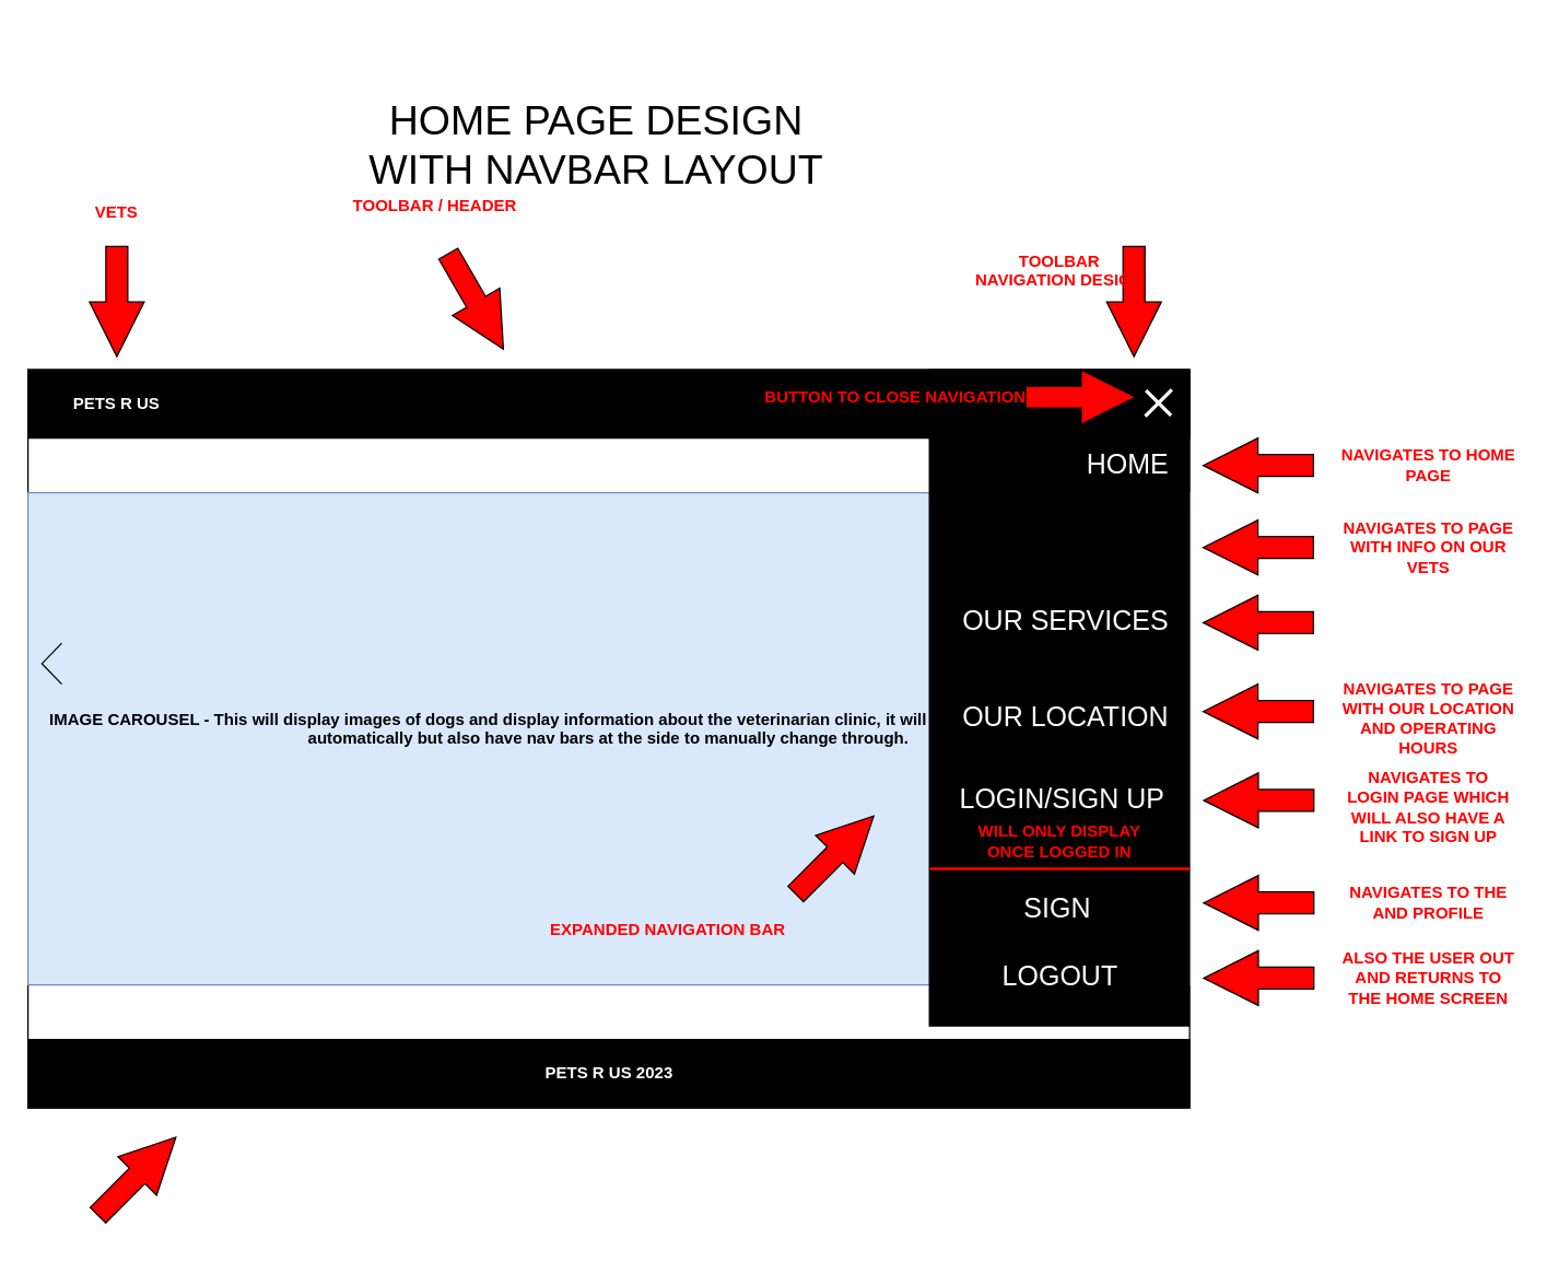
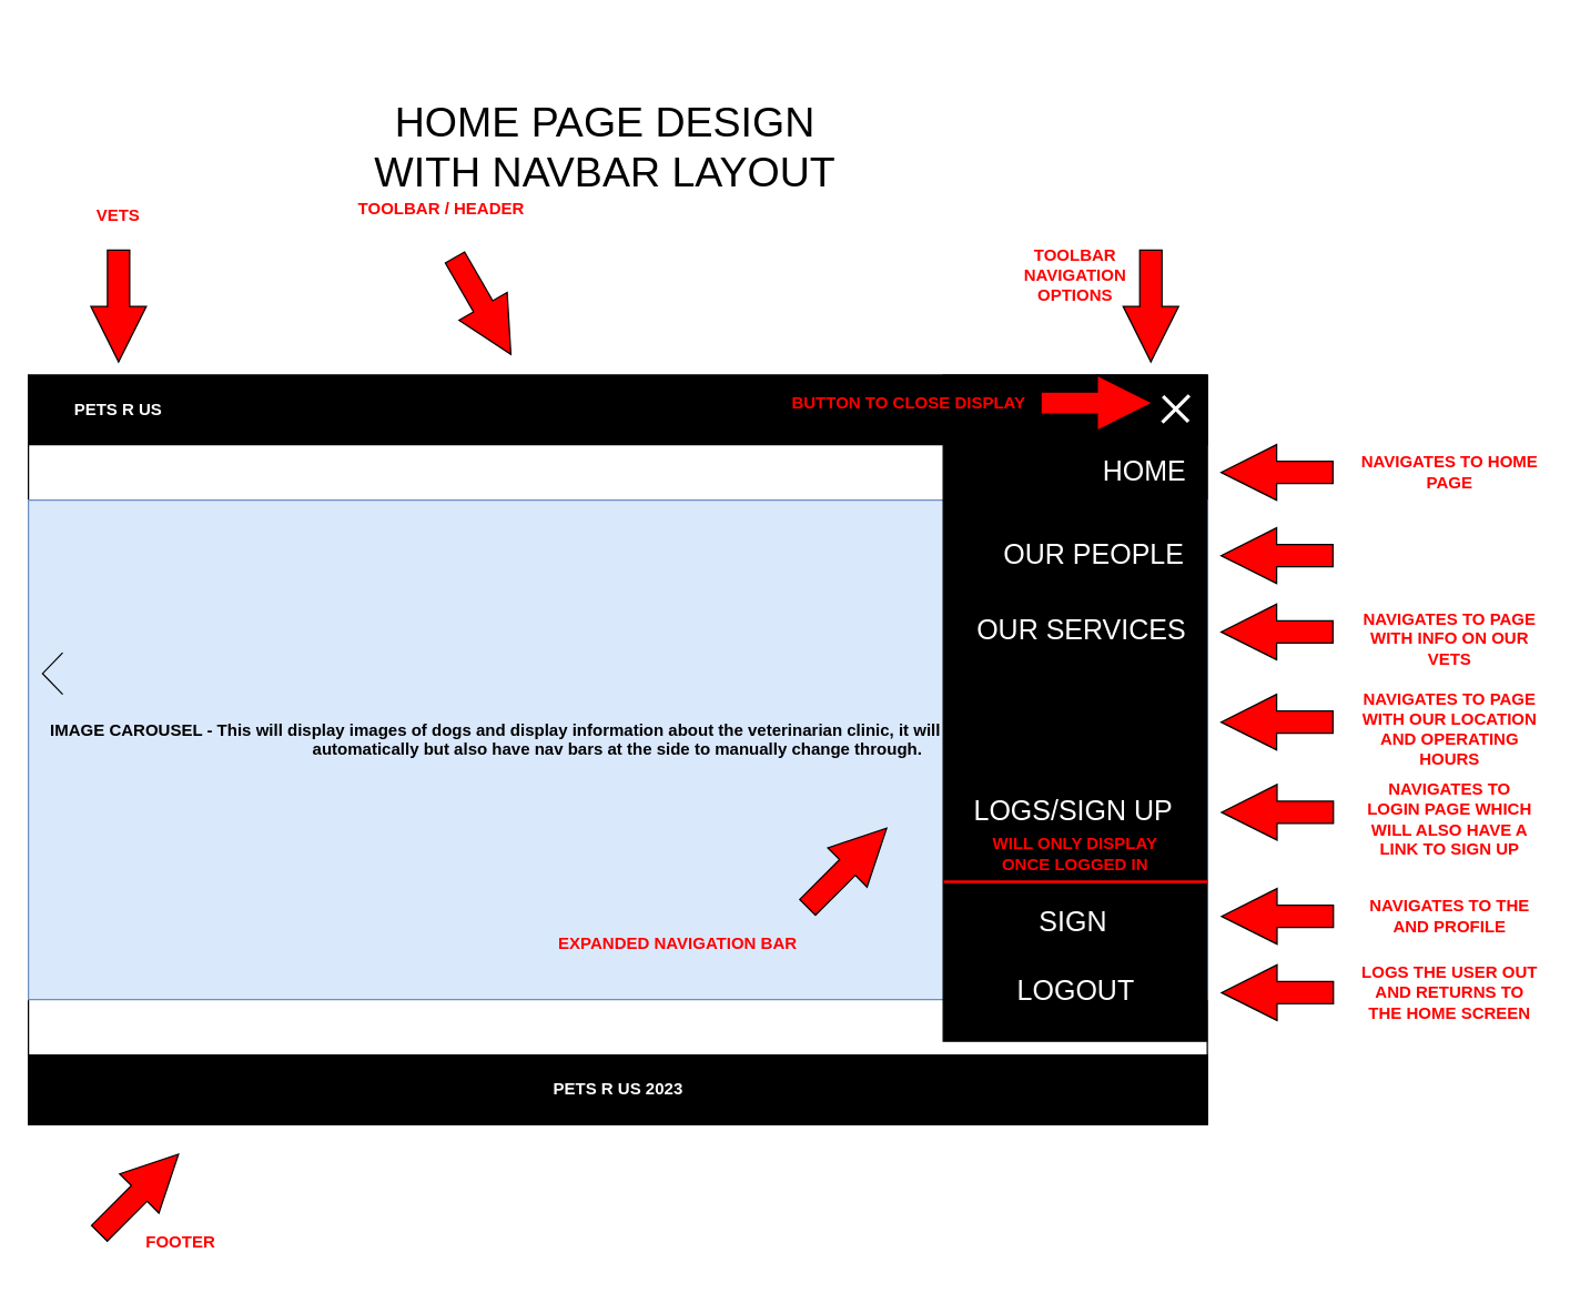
- <mxCell id="16" value="&lt;font color=&quot;#ff0000&quot;&gt;&lt;b&gt;TOOLBAR NAVIGATION DESIGN&lt;br&gt;&lt;br&gt;&lt;/b&gt;&lt;/font&gt;" style="text;html=1;strokeColor=none;fillColor=none;align=center;verticalAlign=middle;whiteSpace=wrap;rounded=0;fontColor=#FFFFFF;" vertex="1" parent="1"><mxGeometry x="710" y="190" width="130" height="30" as="geometry" /></mxCell>
+ <mxCell id="16" value="&lt;font color=&quot;#ff0000&quot;&gt;&lt;b&gt;TOOLBAR NAVIGATION OPTIONS&lt;br&gt;&lt;br&gt;&lt;/b&gt;&lt;/font&gt;" style="text;html=1;strokeColor=none;fillColor=none;align=center;verticalAlign=middle;whiteSpace=wrap;rounded=0;fontColor=#FFFFFF;" vertex="1" parent="1"><mxGeometry x="710" y="190" width="130" height="30" as="geometry" /></mxCell>
- <mxCell id="25" value="&lt;font color=&quot;#ff0000&quot;&gt;&lt;b&gt;BUTTON TO CLOSE NAVIGATION&lt;/b&gt;&lt;/font&gt;" style="text;html=1;strokeColor=none;fillColor=none;align=center;verticalAlign=middle;whiteSpace=wrap;rounded=0;fontColor=#FFFFFF;" vertex="1" parent="1"><mxGeometry x="530" y="275" width="250" height="30" as="geometry" /></mxCell>
+ <mxCell id="25" value="&lt;font color=&quot;#ff0000&quot;&gt;&lt;b&gt;BUTTON TO CLOSE DISPLAY&lt;/b&gt;&lt;/font&gt;" style="text;html=1;strokeColor=none;fillColor=none;align=center;verticalAlign=middle;whiteSpace=wrap;rounded=0;fontColor=#FFFFFF;" vertex="1" parent="1"><mxGeometry x="530" y="275" width="250" height="30" as="geometry" /></mxCell>
+ <mxCell id="32" value="&lt;font style=&quot;font-size: 20px;&quot; color=&quot;#ffffff&quot;&gt;OUR PEOPLE&lt;/font&gt;" style="text;html=1;strokeColor=none;fillColor=none;align=center;verticalAlign=middle;whiteSpace=wrap;rounded=0;fontSize=30;fontColor=#000000;" vertex="1" parent="1"><mxGeometry x="716.19" y="380" width="144.5" height="30" as="geometry" /></mxCell>
- <mxCell id="34" value="&lt;font color=&quot;#ff0000&quot;&gt;&lt;b&gt;NAVIGATES TO PAGE WITH INFO ON OUR VETS&lt;/b&gt;&lt;/font&gt;" style="text;html=1;strokeColor=none;fillColor=none;align=center;verticalAlign=middle;whiteSpace=wrap;rounded=0;fontColor=#FFFFFF;" vertex="1" parent="1"><mxGeometry x="980" y="385" width="130" height="30" as="geometry" /></mxCell>
+ <mxCell id="34" value="&lt;font color=&quot;#ff0000&quot;&gt;&lt;b&gt;NAVIGATES TO PAGE WITH INFO ON OUR VETS&lt;/b&gt;&lt;/font&gt;" style="text;html=1;strokeColor=none;fillColor=none;align=center;verticalAlign=middle;whiteSpace=wrap;rounded=0;fontColor=#FFFFFF;" vertex="1" parent="1"><mxGeometry x="980" y="445" width="130" height="30" as="geometry" /></mxCell>
- <mxCell id="37" value="&lt;font style=&quot;font-size: 20px;&quot; color=&quot;#ffffff&quot;&gt;OUR LOCATION&lt;/font&gt;" style="text;html=1;strokeColor=none;fillColor=none;align=center;verticalAlign=middle;whiteSpace=wrap;rounded=0;fontSize=30;fontColor=#000000;" vertex="1" parent="1"><mxGeometry x="698.14" y="505" width="162.55" height="30" as="geometry" /></mxCell>
- <mxCell id="40" value="LOGIN/SIGN UP" style="text;whiteSpace=wrap;html=1;fontSize=20;fontColor=#FFFFFF;" vertex="1" parent="1"><mxGeometry x="700.3" y="565" width="180" height="50" as="geometry" /></mxCell>
+ <mxCell id="40" value="LOGS/SIGN UP" style="text;whiteSpace=wrap;html=1;fontSize=20;fontColor=#FFFFFF;" vertex="1" parent="1"><mxGeometry x="700.3" y="565" width="180" height="50" as="geometry" /></mxCell>
- <mxCell id="50" value="&lt;font color=&quot;#ff0000&quot;&gt;&lt;b&gt;ALSO THE USER OUT AND RETURNS TO THE HOME SCREEN&lt;/b&gt;&lt;/font&gt;" style="text;html=1;strokeColor=none;fillColor=none;align=center;verticalAlign=middle;whiteSpace=wrap;rounded=0;fontColor=#FFFFFF;" vertex="1" parent="1"><mxGeometry x="980" y="700" width="130" height="30" as="geometry" /></mxCell>
+ <mxCell id="50" value="&lt;font color=&quot;#ff0000&quot;&gt;&lt;b&gt;LOGS THE USER OUT AND RETURNS TO THE HOME SCREEN&lt;/b&gt;&lt;/font&gt;" style="text;html=1;strokeColor=none;fillColor=none;align=center;verticalAlign=middle;whiteSpace=wrap;rounded=0;fontColor=#FFFFFF;" vertex="1" parent="1"><mxGeometry x="980" y="700" width="130" height="30" as="geometry" /></mxCell>
+ <mxCell id="10" value="&lt;font color=&quot;#ff0000&quot;&gt;&lt;b&gt;FOOTER&lt;/b&gt;&lt;/font&gt;" style="text;html=1;strokeColor=none;fillColor=none;align=center;verticalAlign=middle;whiteSpace=wrap;rounded=0;fontColor=#FFFFFF;" vertex="1" parent="1"><mxGeometry x="100" y="880" width="60" height="30" as="geometry" /></mxCell>
